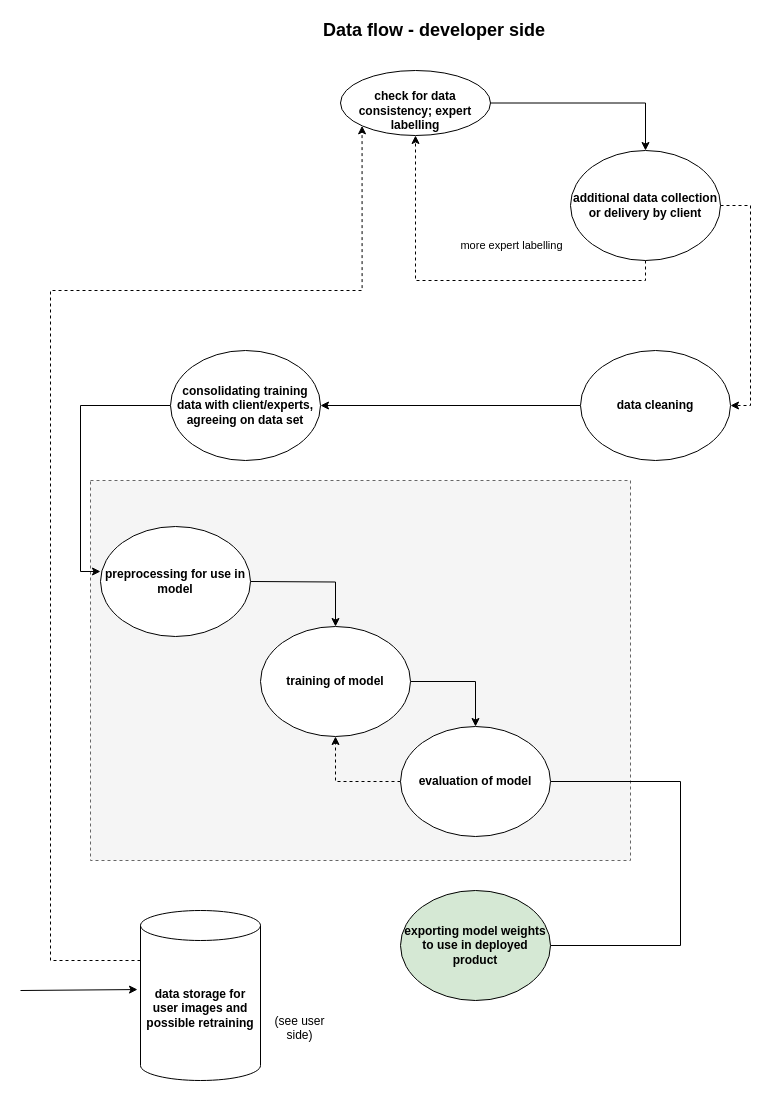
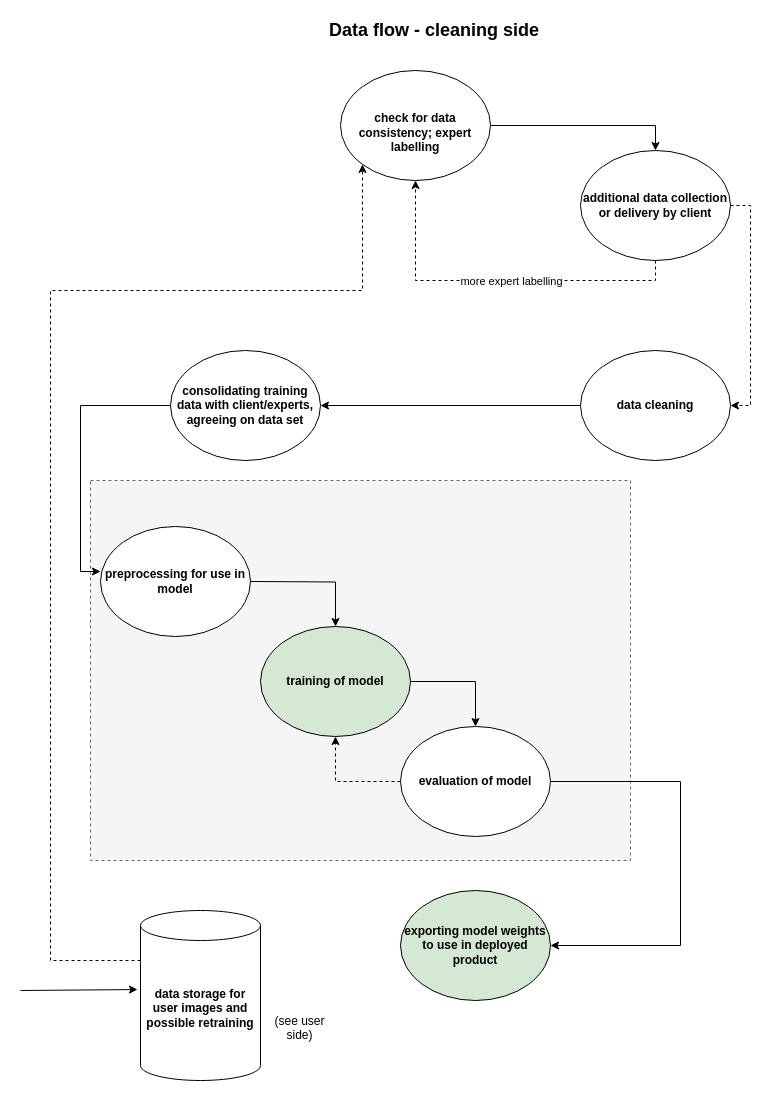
- <mxCell id="3" value="&lt;div style=&quot;font-size: 18px&quot;&gt;&lt;b&gt;Data flow - developer side&lt;/b&gt;&lt;/div&gt;" style="text;html=1;strokeColor=none;fillColor=none;align=center;verticalAlign=middle;whiteSpace=wrap;rounded=0;" vertex="1" parent="1"><mxGeometry x="311" y="20" width="246" height="20" as="geometry" /></mxCell>
+ <mxCell id="3" value="&lt;div style=&quot;font-size: 18px&quot;&gt;&lt;b&gt;Data flow - cleaning side&lt;/b&gt;&lt;/div&gt;" style="text;html=1;strokeColor=none;fillColor=none;align=center;verticalAlign=middle;whiteSpace=wrap;rounded=0;" vertex="1" parent="1"><mxGeometry x="311" y="20" width="246" height="20" as="geometry" /></mxCell>
- <mxCell id="5" value="&lt;b&gt;&lt;br&gt;check for data consistency; expert labelling&lt;/b&gt;" style="ellipse;whiteSpace=wrap;html=1;" vertex="1" parent="1"><mxGeometry x="340" y="70" width="150" height="65" as="geometry" /></mxCell>
+ <mxCell id="5" value="&lt;b&gt;&lt;br&gt;check for data consistency; expert labelling&lt;/b&gt;" style="ellipse;whiteSpace=wrap;html=1;" vertex="1" parent="1"><mxGeometry x="340" y="70" width="150" height="110" as="geometry" /></mxCell>
- <mxCell id="9" value="&lt;div&gt;&lt;b&gt;additional data collection or delivery by client&lt;/b&gt;&lt;/div&gt;" style="ellipse;whiteSpace=wrap;html=1;" vertex="1" parent="1"><mxGeometry x="570" y="150" width="150" height="110" as="geometry" /></mxCell>
+ <mxCell id="9" value="&lt;div&gt;&lt;b&gt;additional data collection or delivery by client&lt;/b&gt;&lt;/div&gt;" style="ellipse;whiteSpace=wrap;html=1;" vertex="1" parent="1"><mxGeometry x="580" y="150" width="150" height="110" as="geometry" /></mxCell>
- <mxCell id="16" value="&lt;b&gt;training of model&lt;/b&gt;" style="ellipse;whiteSpace=wrap;html=1;" vertex="1" parent="1"><mxGeometry x="260" y="626" width="150" height="110" as="geometry" /></mxCell>
+ <mxCell id="16" value="&lt;b&gt;training of model&lt;/b&gt;" style="ellipse;whiteSpace=wrap;html=1;fillColor=#d5e8d4;" vertex="1" parent="1"><mxGeometry x="260" y="626" width="150" height="110" as="geometry" /></mxCell>
- <mxCell id="17" style="edgeStyle=orthogonalEdgeStyle;rounded=0;orthogonalLoop=1;jettySize=auto;html=1;exitX=1;exitY=0.5;exitDx=0;exitDy=0;entryX=1;entryY=0.5;entryDx=0;entryDy=0;endArrow=none;" edge="1" parent="1" source="19" target="20"><mxGeometry relative="1" as="geometry"><Array as="points"><mxPoint x="680" y="781" /><mxPoint x="680" y="945" /></Array></mxGeometry></mxCell>
+ <mxCell id="17" style="edgeStyle=orthogonalEdgeStyle;rounded=0;orthogonalLoop=1;jettySize=auto;html=1;exitX=1;exitY=0.5;exitDx=0;exitDy=0;entryX=1;entryY=0.5;entryDx=0;entryDy=0;" edge="1" parent="1" source="19" target="20"><mxGeometry relative="1" as="geometry"><Array as="points"><mxPoint x="680" y="781" /><mxPoint x="680" y="945" /></Array></mxGeometry></mxCell>
